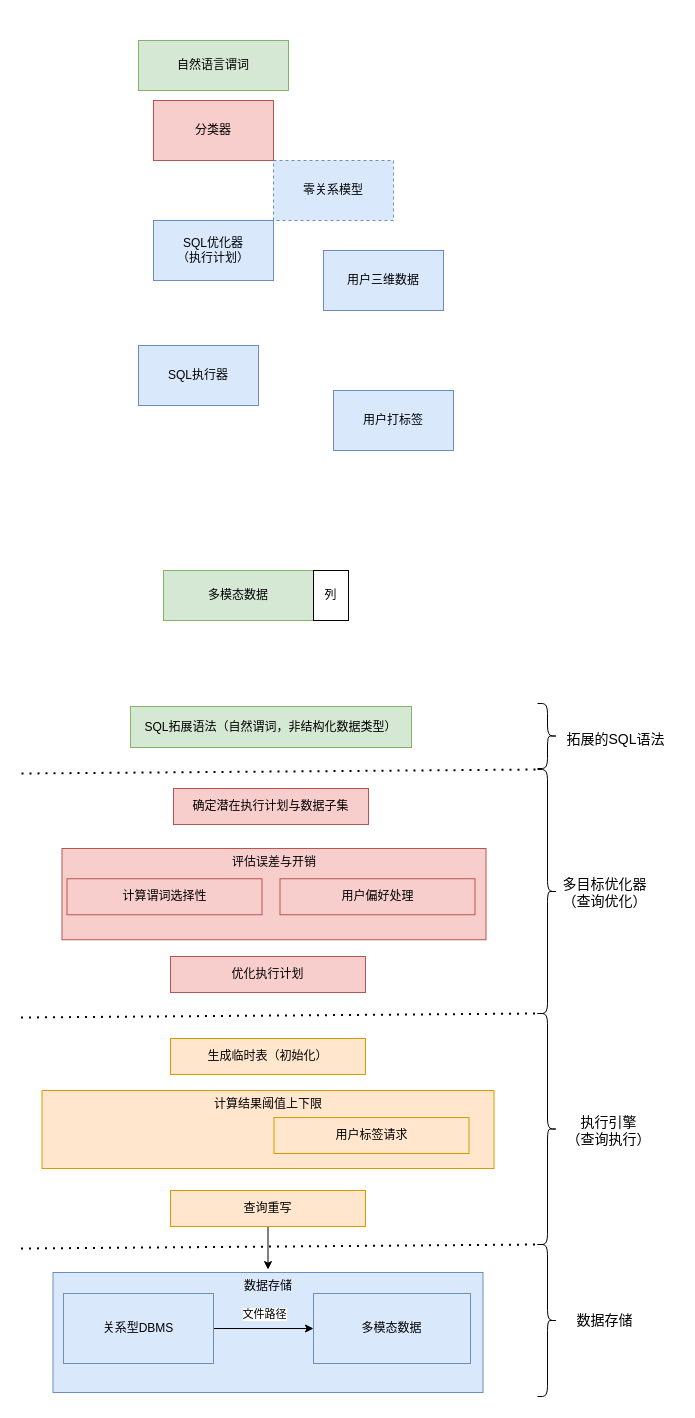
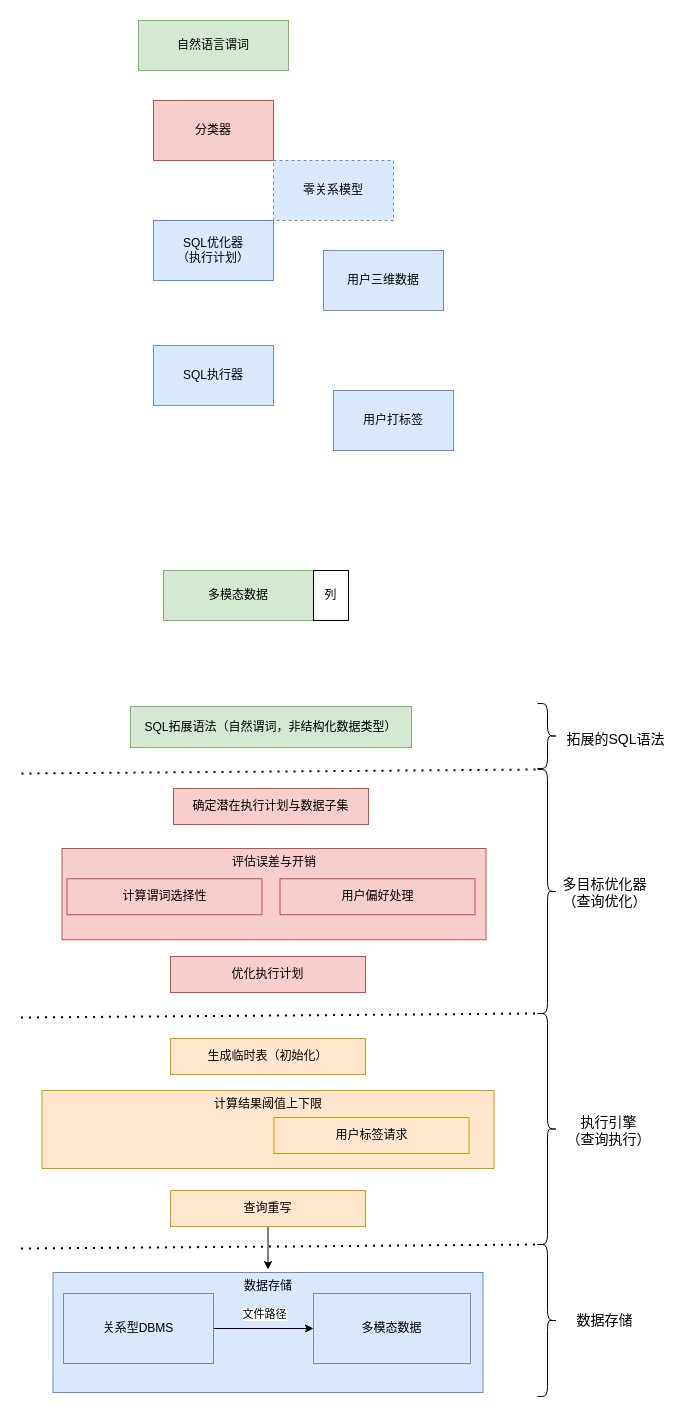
- <mxCell id="8" value="自然语言谓词" style="rounded=0;whiteSpace=wrap;html=1;fillColor=#d5e8d4;strokeColor=#82b366;" parent="1" vertex="1"><mxGeometry x="138" y="40" width="150" height="50" as="geometry" /></mxCell>
+ <mxCell id="8" value="自然语言谓词" style="rounded=0;whiteSpace=wrap;html=1;fillColor=#d5e8d4;strokeColor=#82b366;" parent="1" vertex="1"><mxGeometry x="138" y="20" width="150" height="50" as="geometry" /></mxCell>
- <mxCell id="12" value="SQL执行器" style="rounded=0;whiteSpace=wrap;html=1;fillColor=#dae8fc;strokeColor=#6c8ebf;" parent="1" vertex="1"><mxGeometry x="138" y="345" width="120" height="60" as="geometry" /></mxCell>
+ <mxCell id="12" value="SQL执行器" style="rounded=0;whiteSpace=wrap;html=1;fillColor=#dae8fc;strokeColor=#6c8ebf;" parent="1" vertex="1"><mxGeometry x="153" y="345" width="120" height="60" as="geometry" /></mxCell>
